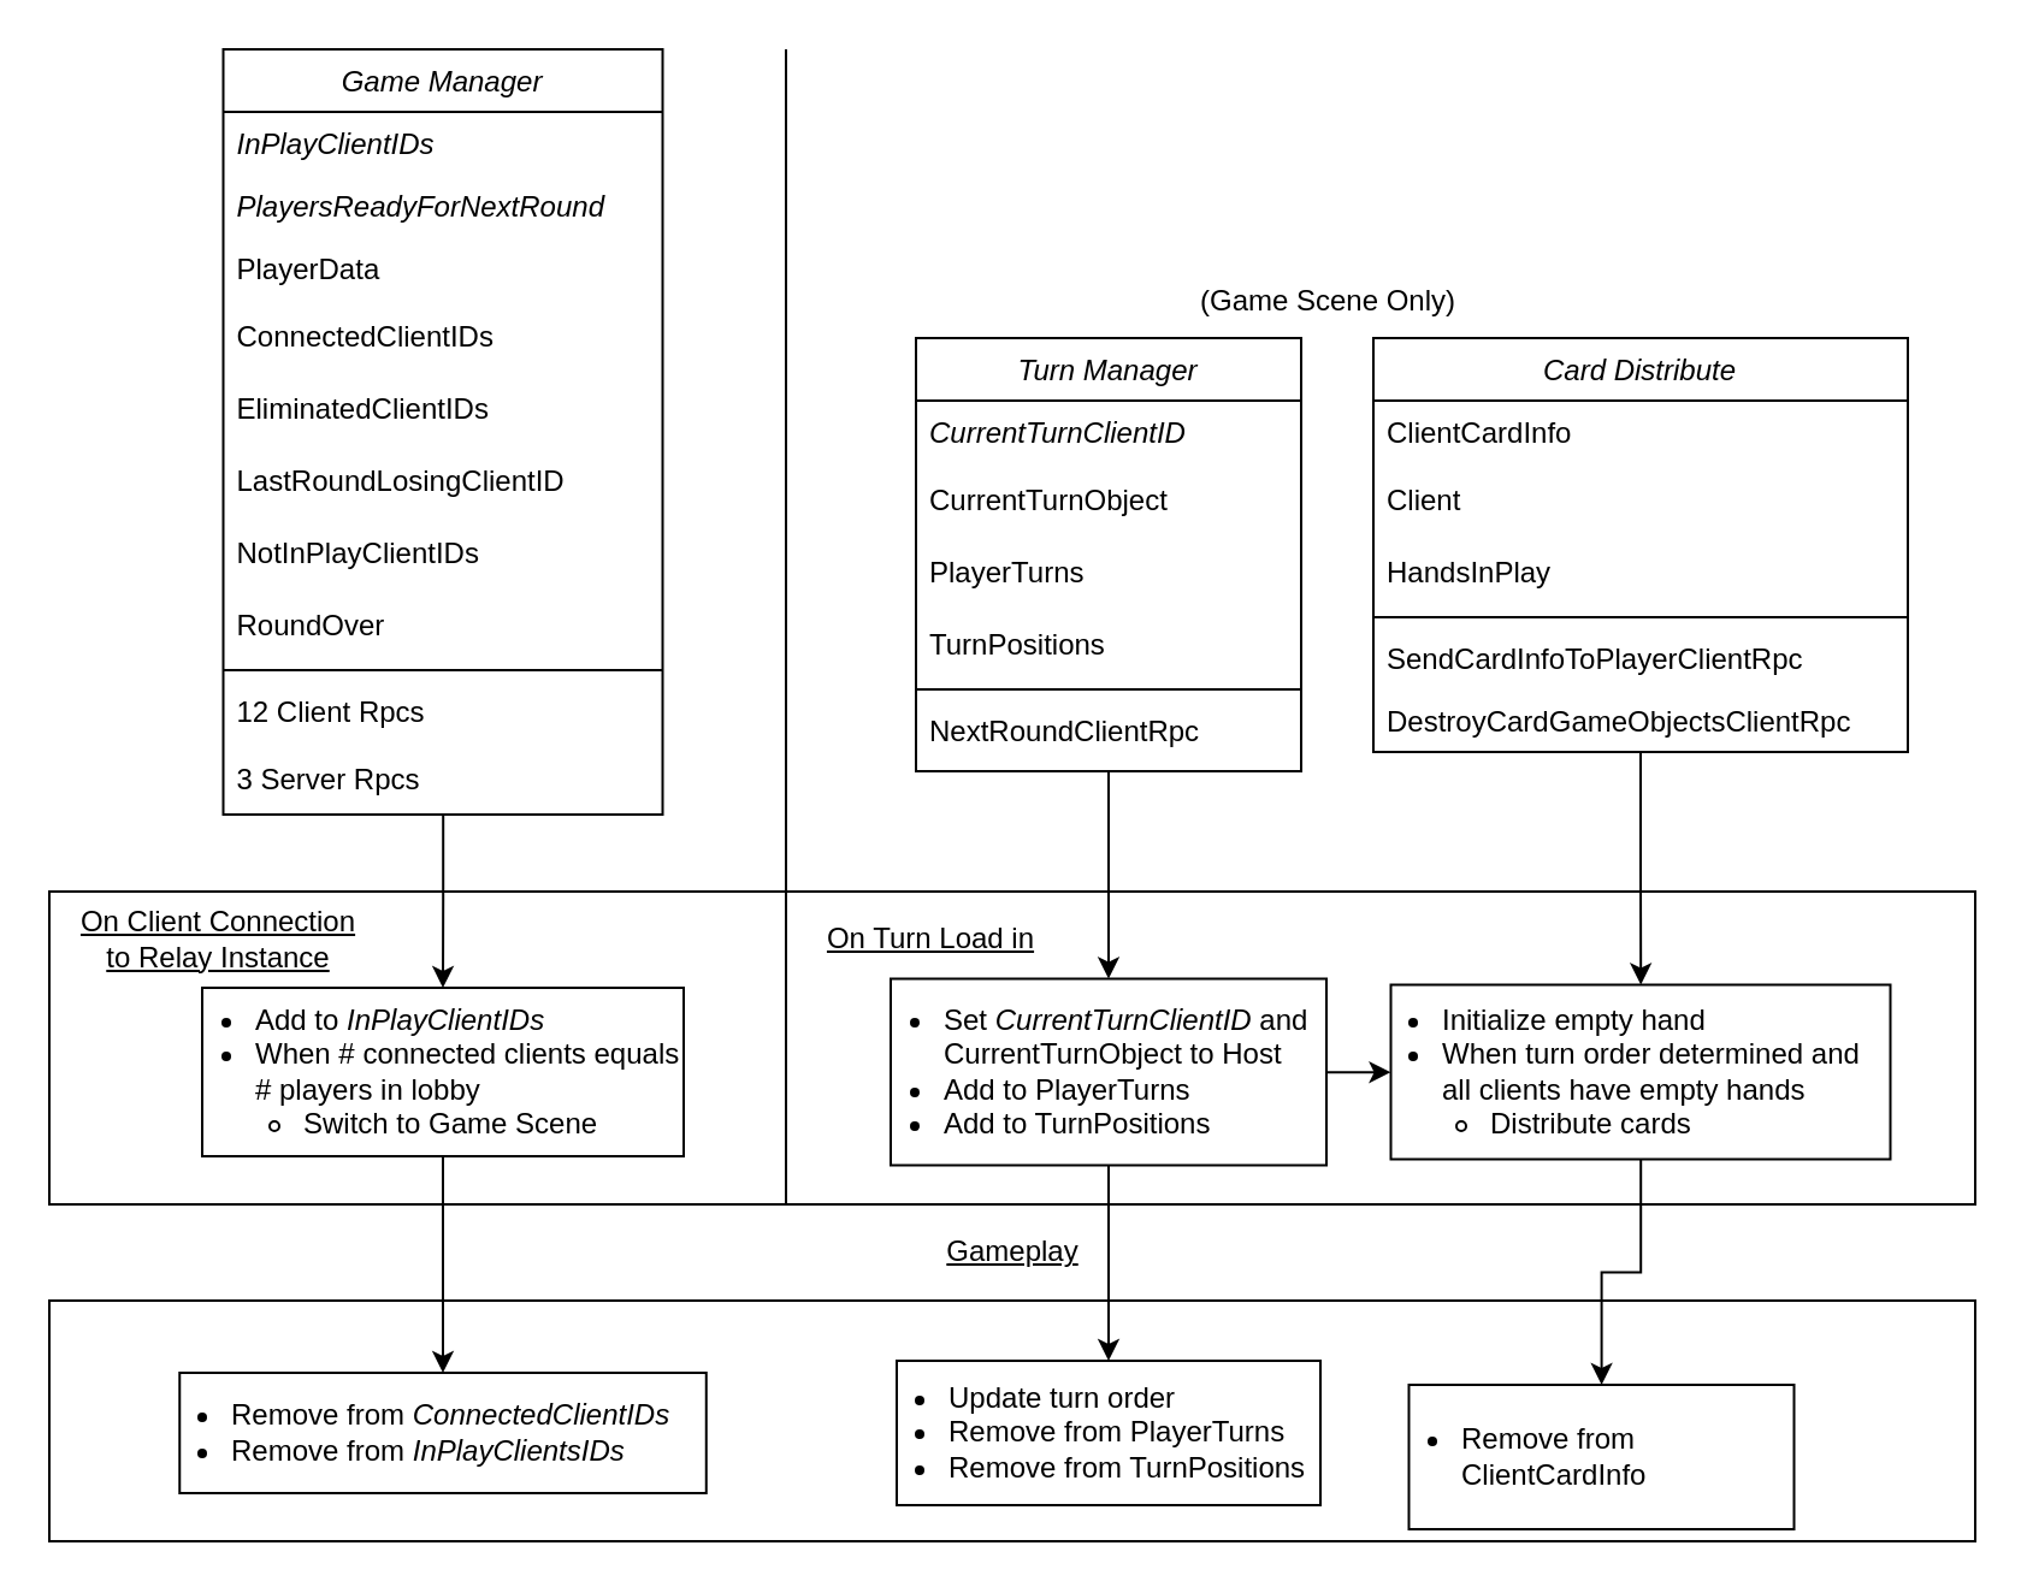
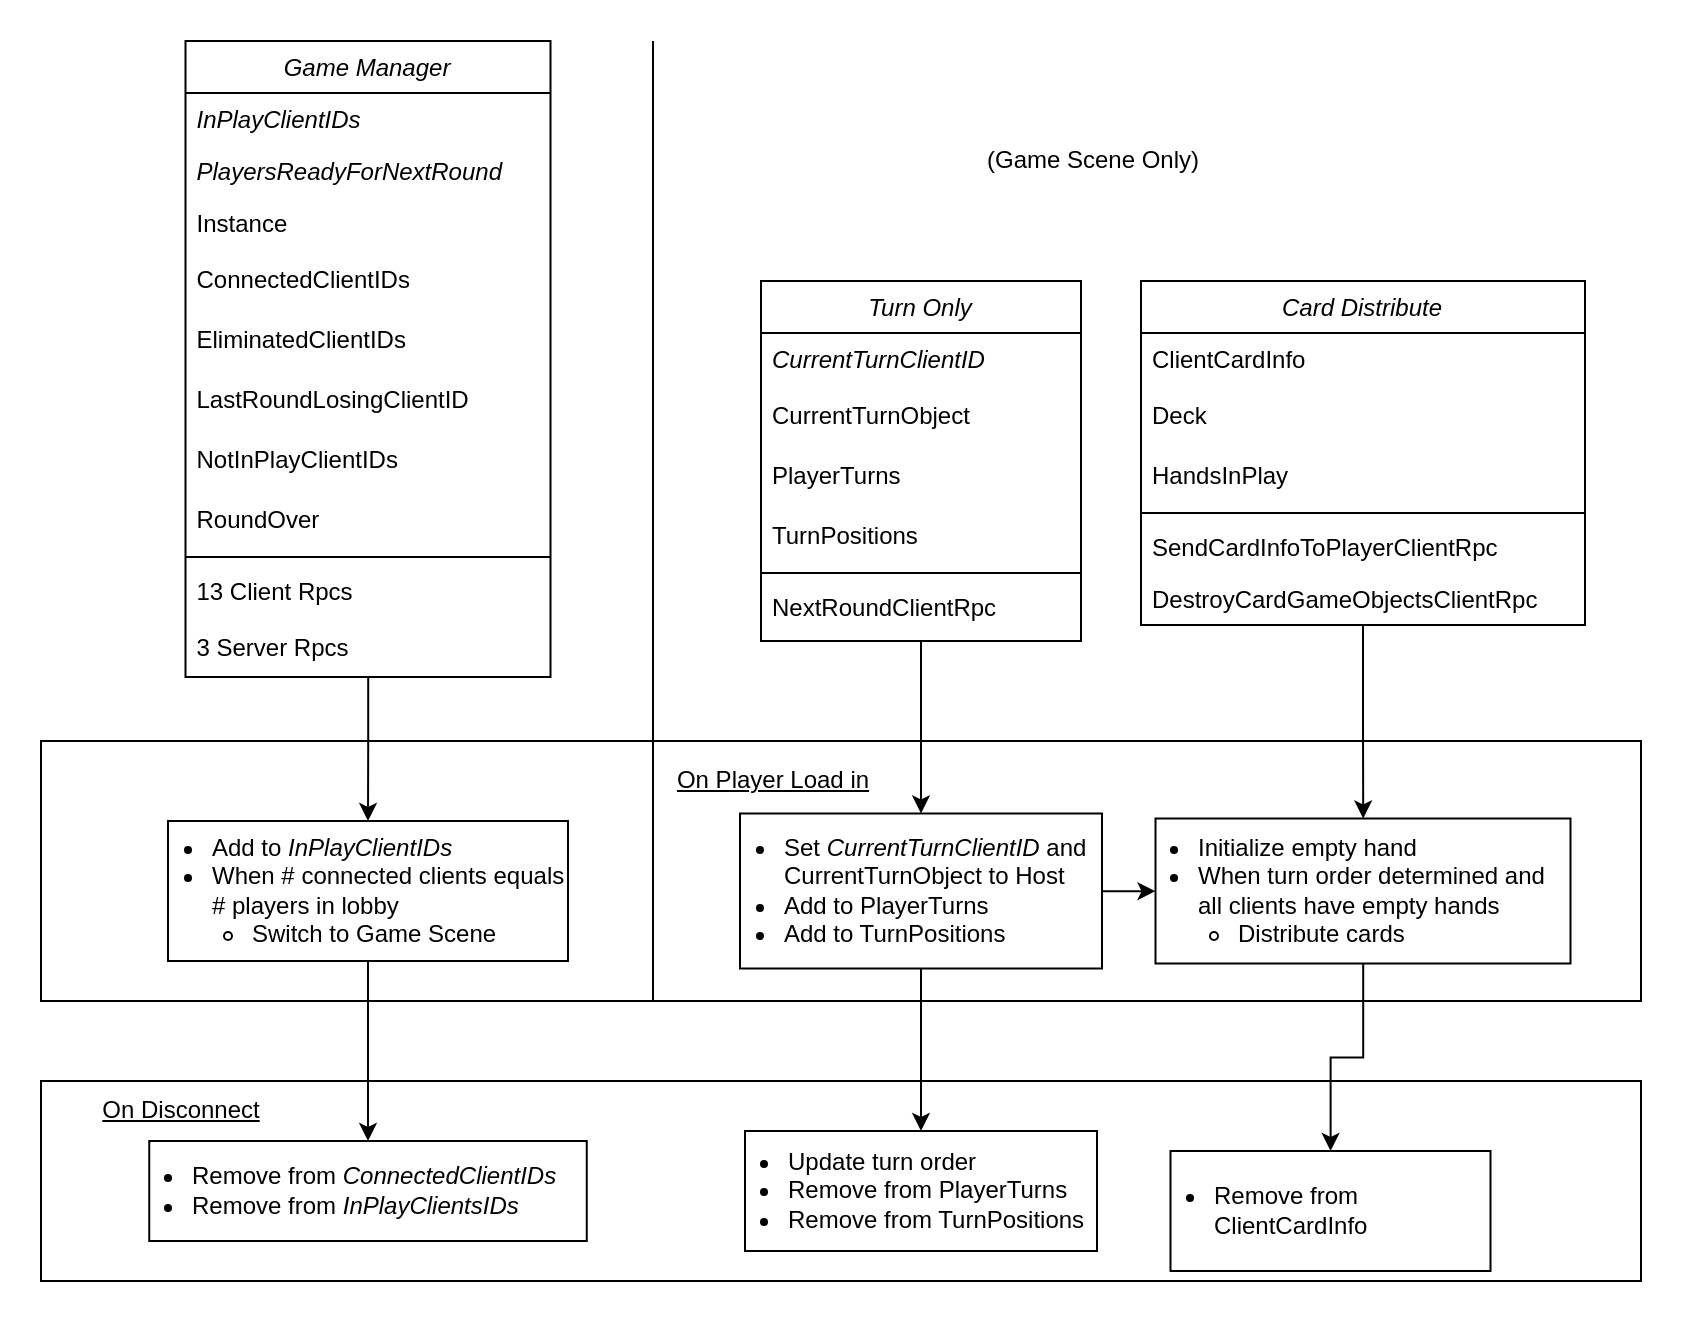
- <mxCell id="7" value="PlayerData" style="text;align=left;verticalAlign=top;spacingLeft=4;spacingRight=4;overflow=hidden;rotatable=0;points=[[0,0.5],[1,0.5]];portConstraint=eastwest;rounded=0;shadow=0;html=0;" parent="4" vertex="1"><mxGeometry y="78" width="182.5" height="26" as="geometry" /></mxCell>
+ <mxCell id="7" value="Instance" style="text;align=left;verticalAlign=top;spacingLeft=4;spacingRight=4;overflow=hidden;rotatable=0;points=[[0,0.5],[1,0.5]];portConstraint=eastwest;rounded=0;shadow=0;html=0;" parent="4" vertex="1"><mxGeometry y="78" width="182.5" height="26" as="geometry" /></mxCell>
- <mxCell id="40" value="(Game Scene Only)" style="text;html=1;align=center;verticalAlign=middle;resizable=0;points=[];autosize=1;strokeColor=none;fillColor=none;" parent="1" vertex="1"><mxGeometry x="486" y="110" width="130" height="30" as="geometry" /></mxCell>
+ <mxCell id="40" value="(Game Scene Only)" style="text;html=1;align=center;verticalAlign=middle;resizable=0;points=[];autosize=1;strokeColor=none;fillColor=none;" parent="1" vertex="1"><mxGeometry x="481" y="65" width="130" height="30" as="geometry" /></mxCell>
- <mxCell id="25" value="Turn Manager" style="swimlane;fontStyle=2;align=center;verticalAlign=top;childLayout=stackLayout;horizontal=1;startSize=26;horizontalStack=0;resizeParent=1;resizeLast=0;collapsible=1;marginBottom=0;rounded=0;shadow=0;strokeWidth=1;" parent="1" vertex="1"><mxGeometry x="380" y="140" width="160" height="180" as="geometry"><mxRectangle x="230" y="140" width="160" height="26" as="alternateBounds" /></mxGeometry></mxCell>
+ <mxCell id="25" value="Turn Only" style="swimlane;fontStyle=2;align=center;verticalAlign=top;childLayout=stackLayout;horizontal=1;startSize=26;horizontalStack=0;resizeParent=1;resizeLast=0;collapsible=1;marginBottom=0;rounded=0;shadow=0;strokeWidth=1;" parent="1" vertex="1"><mxGeometry x="380" y="140" width="160" height="180" as="geometry"><mxRectangle x="230" y="140" width="160" height="26" as="alternateBounds" /></mxGeometry></mxCell>
- <mxCell id="19" value="Client" style="text;align=left;verticalAlign=middle;resizable=0;points=[];autosize=1;strokeColor=none;fillColor=none;spacingLeft=4;" parent="17" vertex="1"><mxGeometry y="52" width="222" height="30" as="geometry" /></mxCell>
+ <mxCell id="19" value="Deck" style="text;align=left;verticalAlign=middle;resizable=0;points=[];autosize=1;strokeColor=none;fillColor=none;spacingLeft=4;" parent="17" vertex="1"><mxGeometry y="52" width="222" height="30" as="geometry" /></mxCell>
- <mxCell id="14" value="12 Client Rpcs" style="text;align=left;verticalAlign=top;spacingLeft=4;spacingRight=4;overflow=hidden;rotatable=0;points=[[0,0.5],[1,0.5]];portConstraint=eastwest;" parent="4" vertex="1"><mxGeometry y="262" width="182.5" height="26" as="geometry" /></mxCell>
+ <mxCell id="14" value="13 Client Rpcs" style="text;align=left;verticalAlign=top;spacingLeft=4;spacingRight=4;overflow=hidden;rotatable=0;points=[[0,0.5],[1,0.5]];portConstraint=eastwest;" parent="4" vertex="1"><mxGeometry y="262" width="182.5" height="26" as="geometry" /></mxCell>
- <mxCell id="32" value="&lt;u&gt;On Client Connection&lt;/u&gt;&lt;div&gt;&lt;u&gt;to Relay Instance&lt;/u&gt;&lt;/div&gt;" style="text;html=1;align=center;verticalAlign=middle;resizable=0;points=[];autosize=1;strokeColor=none;fillColor=none;" parent="1" vertex="1"><mxGeometry x="20" y="370" width="140" height="40" as="geometry" /></mxCell>
- <mxCell id="41" value="&lt;u&gt;On Turn Load in&lt;/u&gt;" style="text;html=1;align=center;verticalAlign=middle;resizable=0;points=[];autosize=1;strokeColor=none;fillColor=none;" parent="1" vertex="1"><mxGeometry x="326" y="375" width="120" height="30" as="geometry" /></mxCell>
+ <mxCell id="41" value="&lt;u&gt;On Player Load in&lt;/u&gt;" style="text;html=1;align=center;verticalAlign=middle;resizable=0;points=[];autosize=1;strokeColor=none;fillColor=none;" parent="1" vertex="1"><mxGeometry x="326" y="375" width="120" height="30" as="geometry" /></mxCell>
- <mxCell id="45" value="&lt;u&gt;Gameplay&lt;/u&gt;" style="text;html=1;align=center;verticalAlign=middle;resizable=0;points=[];autosize=1;strokeColor=none;fillColor=none;" parent="1" vertex="1"><mxGeometry x="380" y="505" width="80" height="30" as="geometry" /></mxCell>
+ <mxCell id="44" value="&lt;u&gt;On Disconnect&lt;/u&gt;" style="text;html=1;align=center;verticalAlign=middle;resizable=0;points=[];autosize=1;strokeColor=none;fillColor=none;" parent="1" vertex="1"><mxGeometry x="40" y="540" width="100" height="30" as="geometry" /></mxCell>
